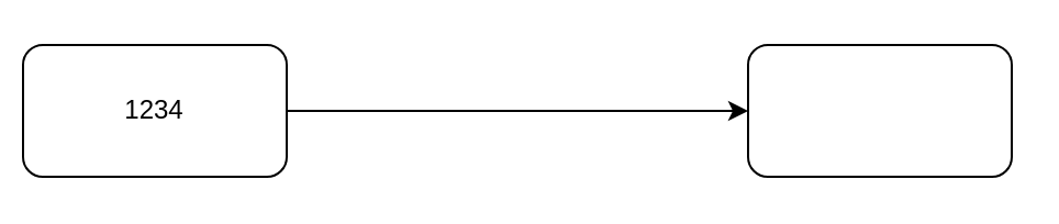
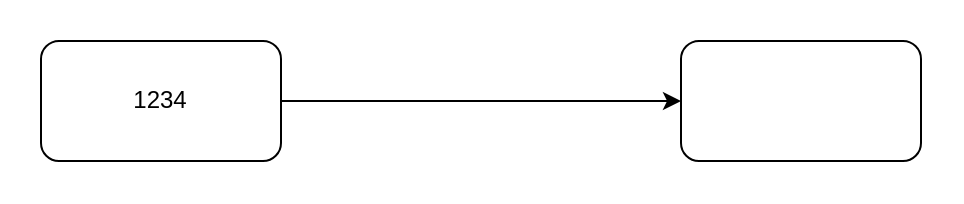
- <mxCell id="3" value="1234" style="rounded=1;whiteSpace=wrap;html=1;" vertex="1" parent="1"><mxGeometry x="10" y="20" width="120" height="60" as="geometry" /></mxCell>
+ <mxCell id="3" value="1234" style="rounded=1;whiteSpace=wrap;html=1;" vertex="1" parent="1"><mxGeometry x="20" y="20" width="120" height="60" as="geometry" /></mxCell>
